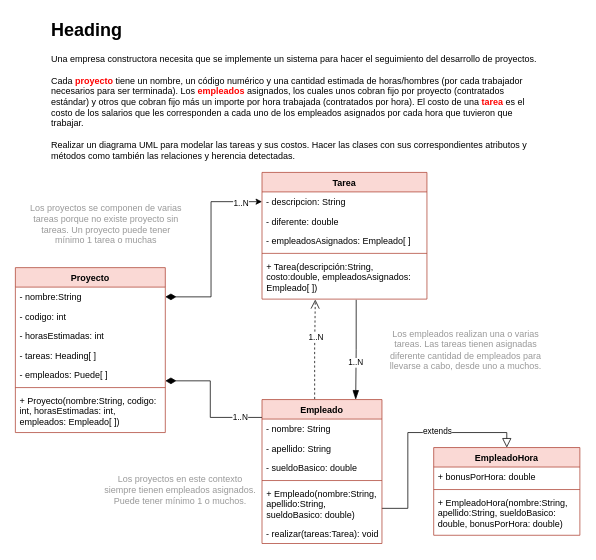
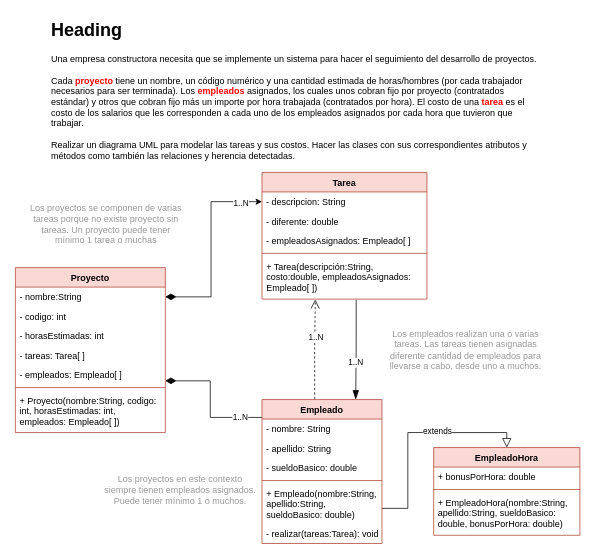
- <mxCell id="7" value="- tareas: Heading[ ]" style="text;strokeColor=none;fillColor=none;align=left;verticalAlign=top;spacingLeft=4;spacingRight=4;overflow=hidden;rotatable=0;points=[[0,0.5],[1,0.5]];portConstraint=eastwest;fontColor=#000000;" vertex="1" parent="3"><mxGeometry y="104" width="200" height="26" as="geometry" /></mxCell>
+ <mxCell id="7" value="- tareas: Tarea[ ]" style="text;strokeColor=none;fillColor=none;align=left;verticalAlign=top;spacingLeft=4;spacingRight=4;overflow=hidden;rotatable=0;points=[[0,0.5],[1,0.5]];portConstraint=eastwest;fontColor=#000000;" vertex="1" parent="3"><mxGeometry y="104" width="200" height="26" as="geometry" /></mxCell>
- <mxCell id="8" value="- empleados: Puede[ ]" style="text;strokeColor=none;fillColor=none;align=left;verticalAlign=top;spacingLeft=4;spacingRight=4;overflow=hidden;rotatable=0;points=[[0,0.5],[1,0.5]];portConstraint=eastwest;fontColor=#000000;" vertex="1" parent="3"><mxGeometry y="130" width="200" height="26" as="geometry" /></mxCell>
+ <mxCell id="8" value="- empleados: Empleado[ ]" style="text;strokeColor=none;fillColor=none;align=left;verticalAlign=top;spacingLeft=4;spacingRight=4;overflow=hidden;rotatable=0;points=[[0,0.5],[1,0.5]];portConstraint=eastwest;fontColor=#000000;" vertex="1" parent="3"><mxGeometry y="130" width="200" height="26" as="geometry" /></mxCell>
